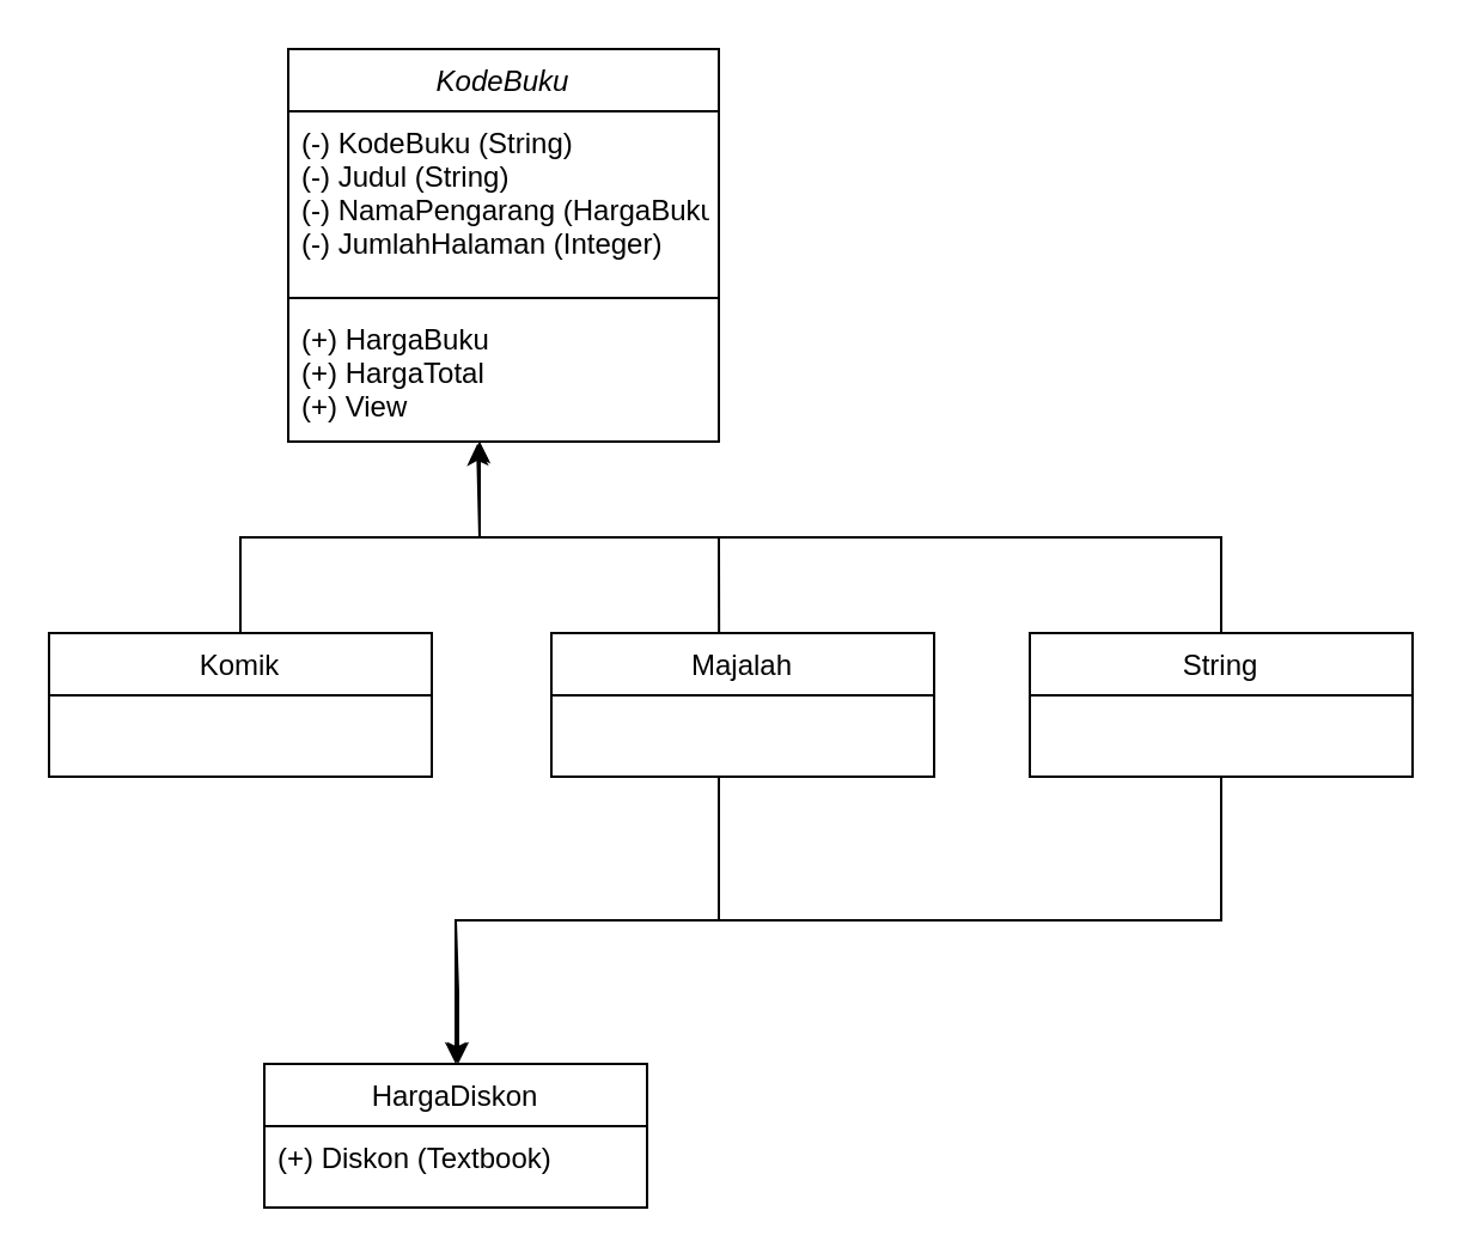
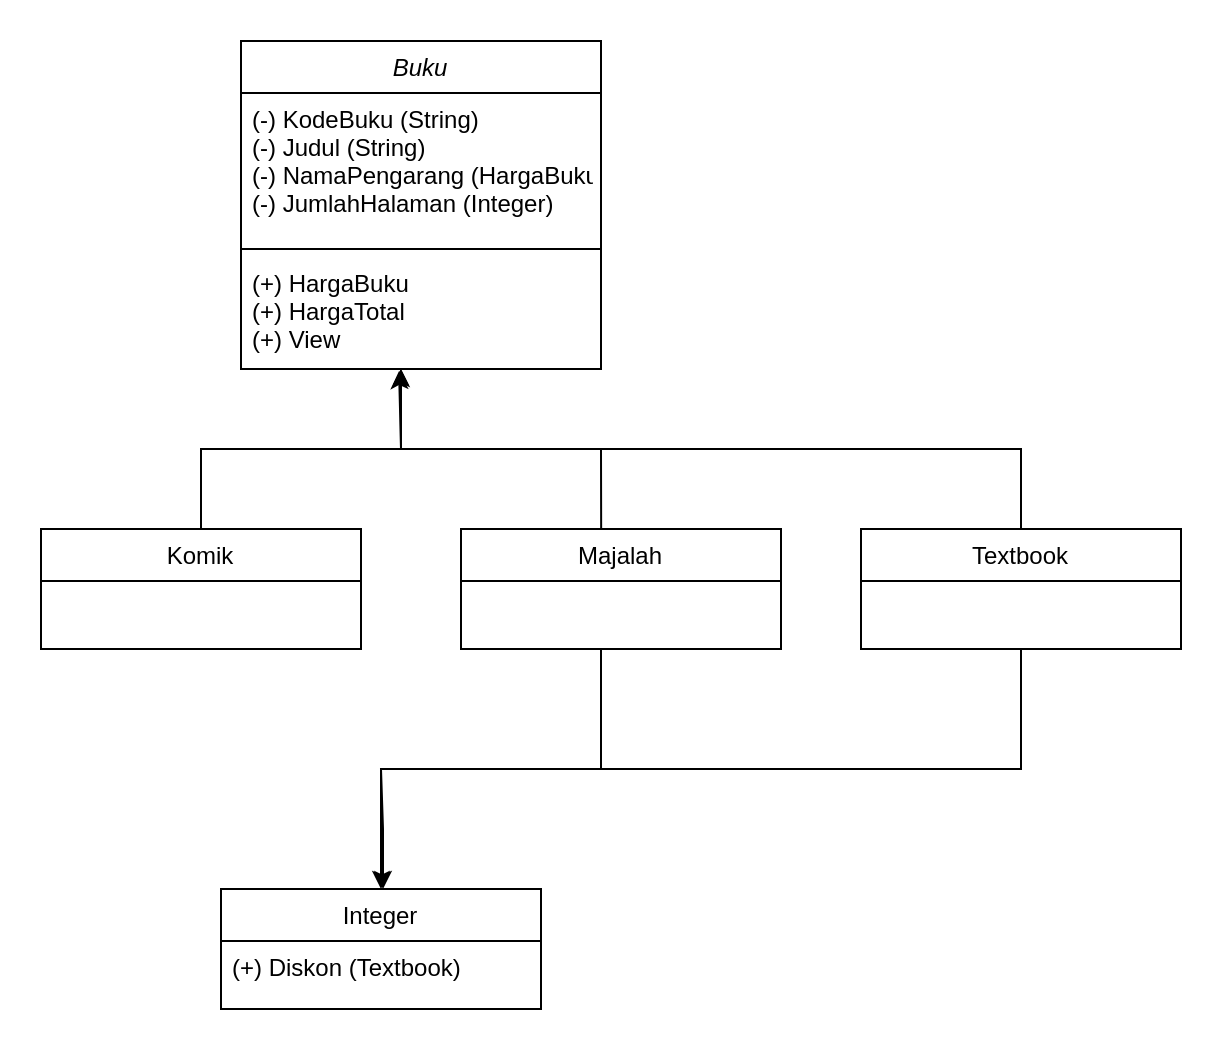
- <mxCell id="2" value="KodeBuku" style="swimlane;fontStyle=2;align=center;verticalAlign=top;childLayout=stackLayout;horizontal=1;startSize=26;horizontalStack=0;resizeParent=1;resizeLast=0;collapsible=1;marginBottom=0;rounded=0;shadow=0;strokeWidth=1;" parent="1" vertex="1"><mxGeometry x="120" y="20" width="180" height="164" as="geometry"><mxRectangle x="230" y="140" width="160" height="26" as="alternateBounds" /></mxGeometry></mxCell>
+ <mxCell id="2" value="Buku" style="swimlane;fontStyle=2;align=center;verticalAlign=top;childLayout=stackLayout;horizontal=1;startSize=26;horizontalStack=0;resizeParent=1;resizeLast=0;collapsible=1;marginBottom=0;rounded=0;shadow=0;strokeWidth=1;" parent="1" vertex="1"><mxGeometry x="120" y="20" width="180" height="164" as="geometry"><mxRectangle x="230" y="140" width="160" height="26" as="alternateBounds" /></mxGeometry></mxCell>
- <mxCell id="11" value="String" style="swimlane;fontStyle=0;align=center;verticalAlign=top;childLayout=stackLayout;horizontal=1;startSize=26;horizontalStack=0;resizeParent=1;resizeLast=0;collapsible=1;marginBottom=0;rounded=0;shadow=0;strokeWidth=1;" parent="1" vertex="1"><mxGeometry x="430" y="264" width="160" height="60" as="geometry"><mxRectangle x="340" y="380" width="170" height="26" as="alternateBounds" /></mxGeometry></mxCell>
+ <mxCell id="11" value="Textbook" style="swimlane;fontStyle=0;align=center;verticalAlign=top;childLayout=stackLayout;horizontal=1;startSize=26;horizontalStack=0;resizeParent=1;resizeLast=0;collapsible=1;marginBottom=0;rounded=0;shadow=0;strokeWidth=1;" parent="1" vertex="1"><mxGeometry x="430" y="264" width="160" height="60" as="geometry"><mxRectangle x="340" y="380" width="170" height="26" as="alternateBounds" /></mxGeometry></mxCell>
- <mxCell id="8" value="HargaDiskon" style="swimlane;fontStyle=0;align=center;verticalAlign=top;childLayout=stackLayout;horizontal=1;startSize=26;horizontalStack=0;resizeParent=1;resizeLast=0;collapsible=1;marginBottom=0;rounded=0;shadow=0;strokeWidth=1;" parent="1" vertex="1"><mxGeometry x="110" y="444" width="160" height="60" as="geometry"><mxRectangle x="550" y="140" width="160" height="26" as="alternateBounds" /></mxGeometry></mxCell>
+ <mxCell id="8" value="Integer" style="swimlane;fontStyle=0;align=center;verticalAlign=top;childLayout=stackLayout;horizontal=1;startSize=26;horizontalStack=0;resizeParent=1;resizeLast=0;collapsible=1;marginBottom=0;rounded=0;shadow=0;strokeWidth=1;" parent="1" vertex="1"><mxGeometry x="110" y="444" width="160" height="60" as="geometry"><mxRectangle x="550" y="140" width="160" height="26" as="alternateBounds" /></mxGeometry></mxCell>
